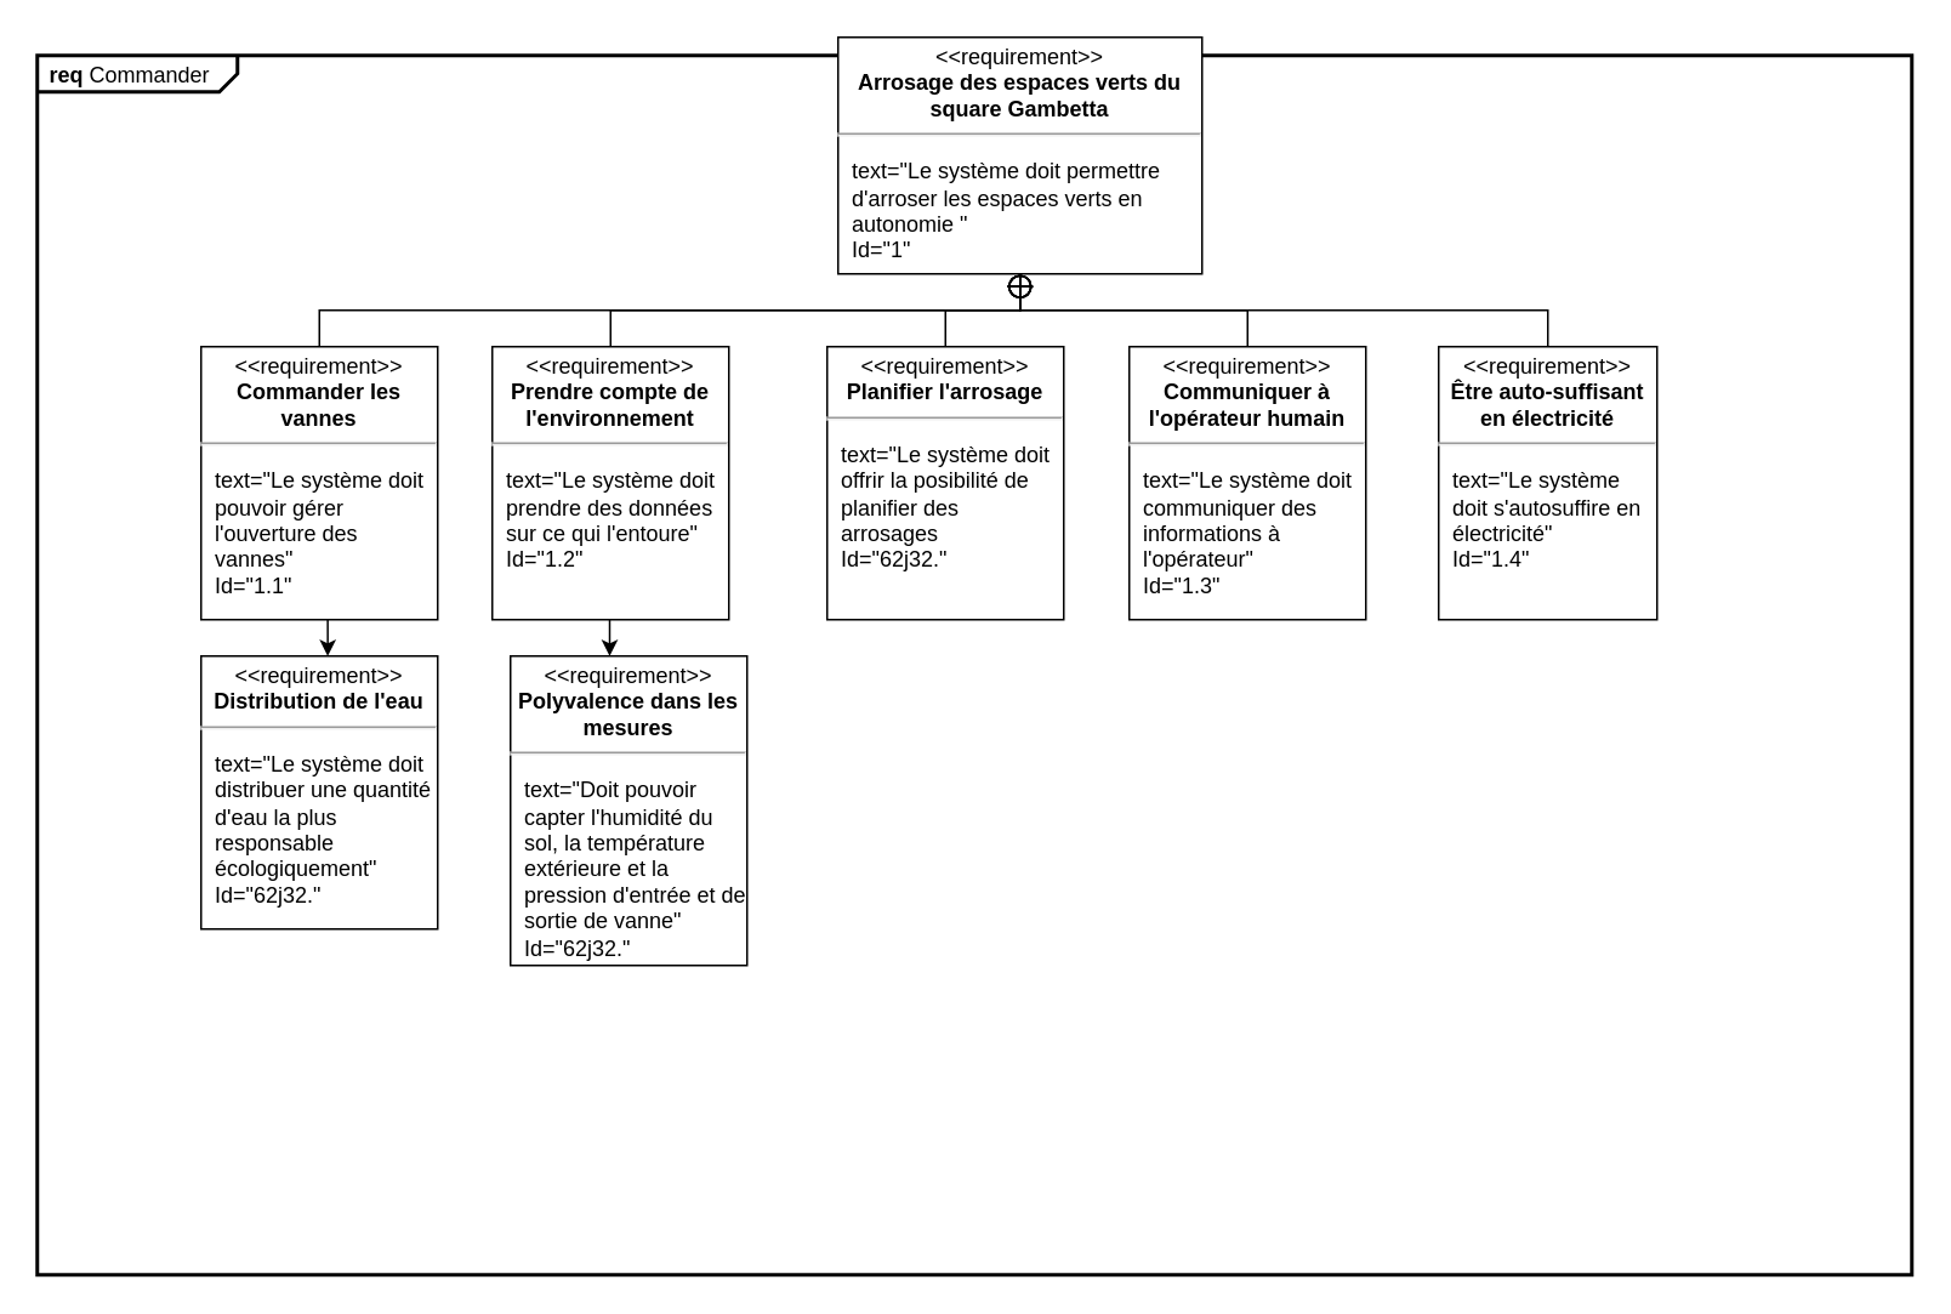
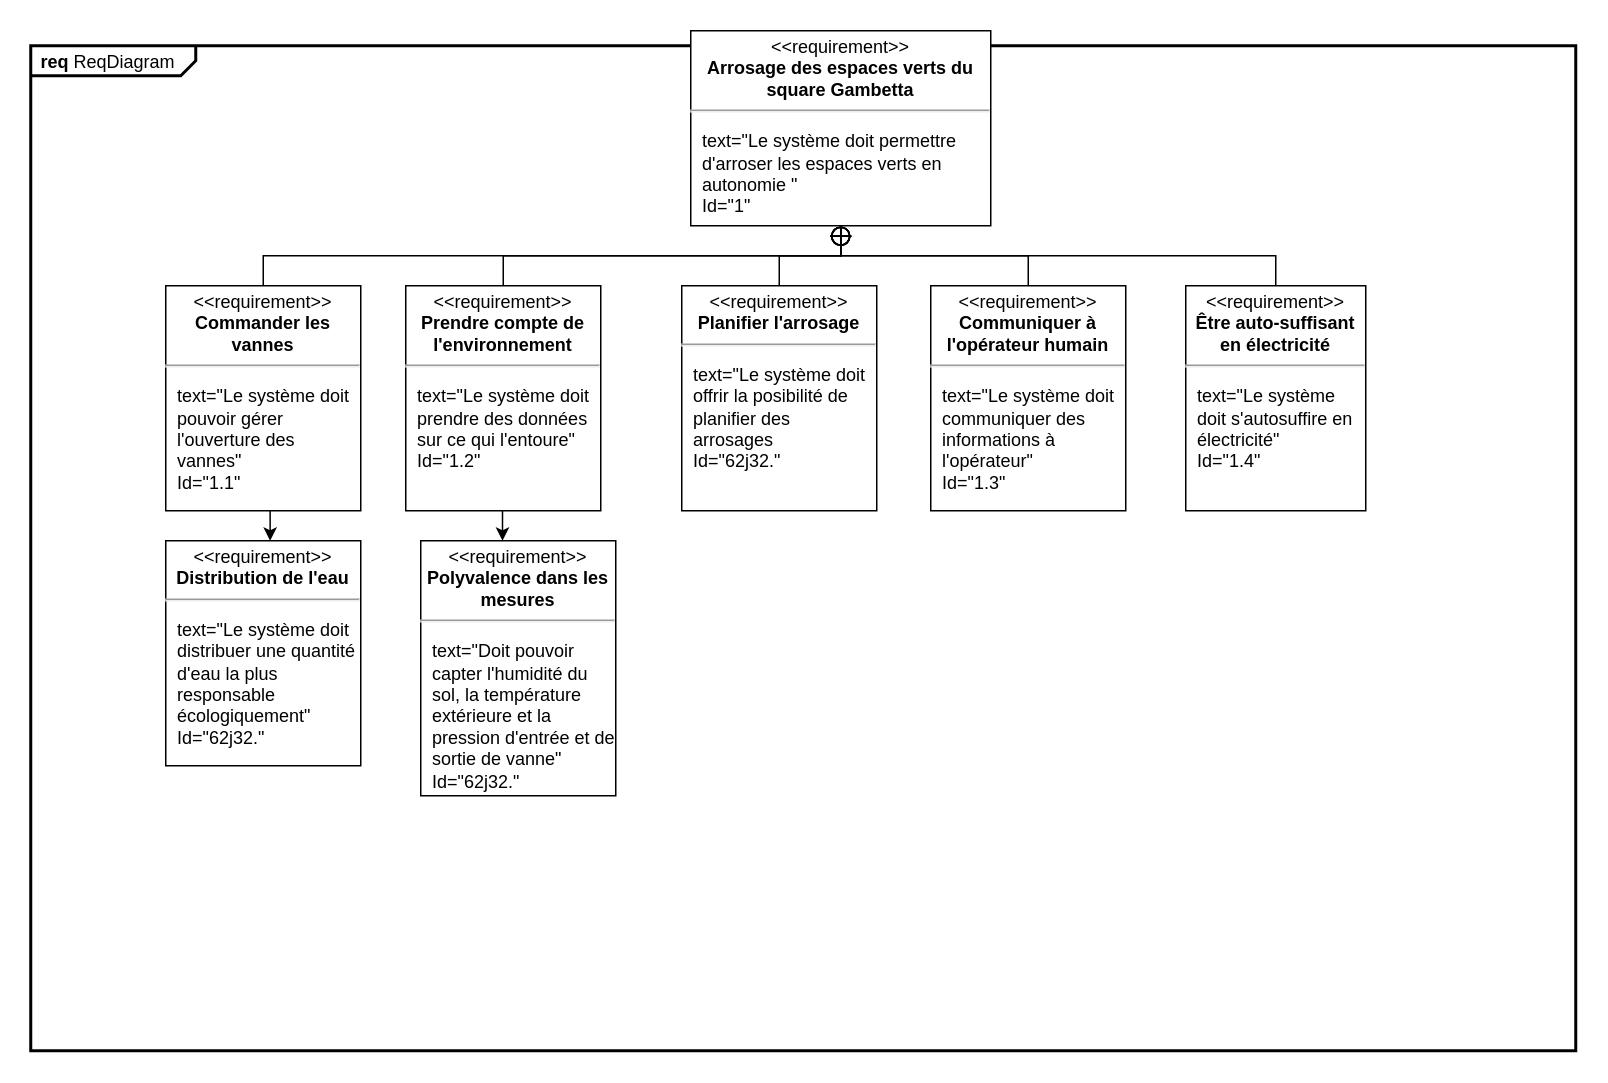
- <mxCell id="2" value="&lt;p style=&quot;margin:0px;margin-top:4px;margin-left:7px;text-align:left;&quot;&gt;&lt;b&gt;req&lt;/b&gt;  Commander&lt;/p&gt;" style="html=1;shape=mxgraph.sysml.package;overflow=fill;labelX=110;strokeWidth=2;align=center;" parent="1" vertex="1"><mxGeometry x="20" y="30" width="1030" height="670" as="geometry" /></mxCell>
+ <mxCell id="2" value="&lt;p style=&quot;margin:0px;margin-top:4px;margin-left:7px;text-align:left;&quot;&gt;&lt;b&gt;req&lt;/b&gt;  ReqDiagram&lt;/p&gt;" style="html=1;shape=mxgraph.sysml.package;overflow=fill;labelX=110;strokeWidth=2;align=center;" parent="1" vertex="1"><mxGeometry x="20" y="30" width="1030" height="670" as="geometry" /></mxCell>
